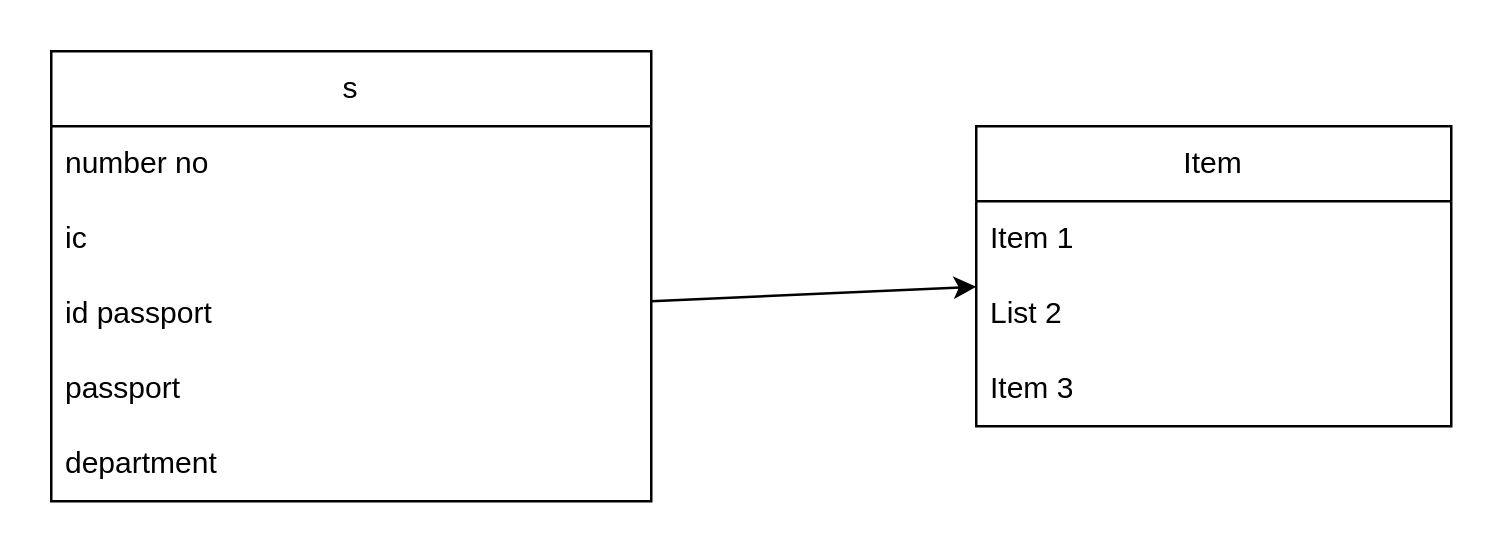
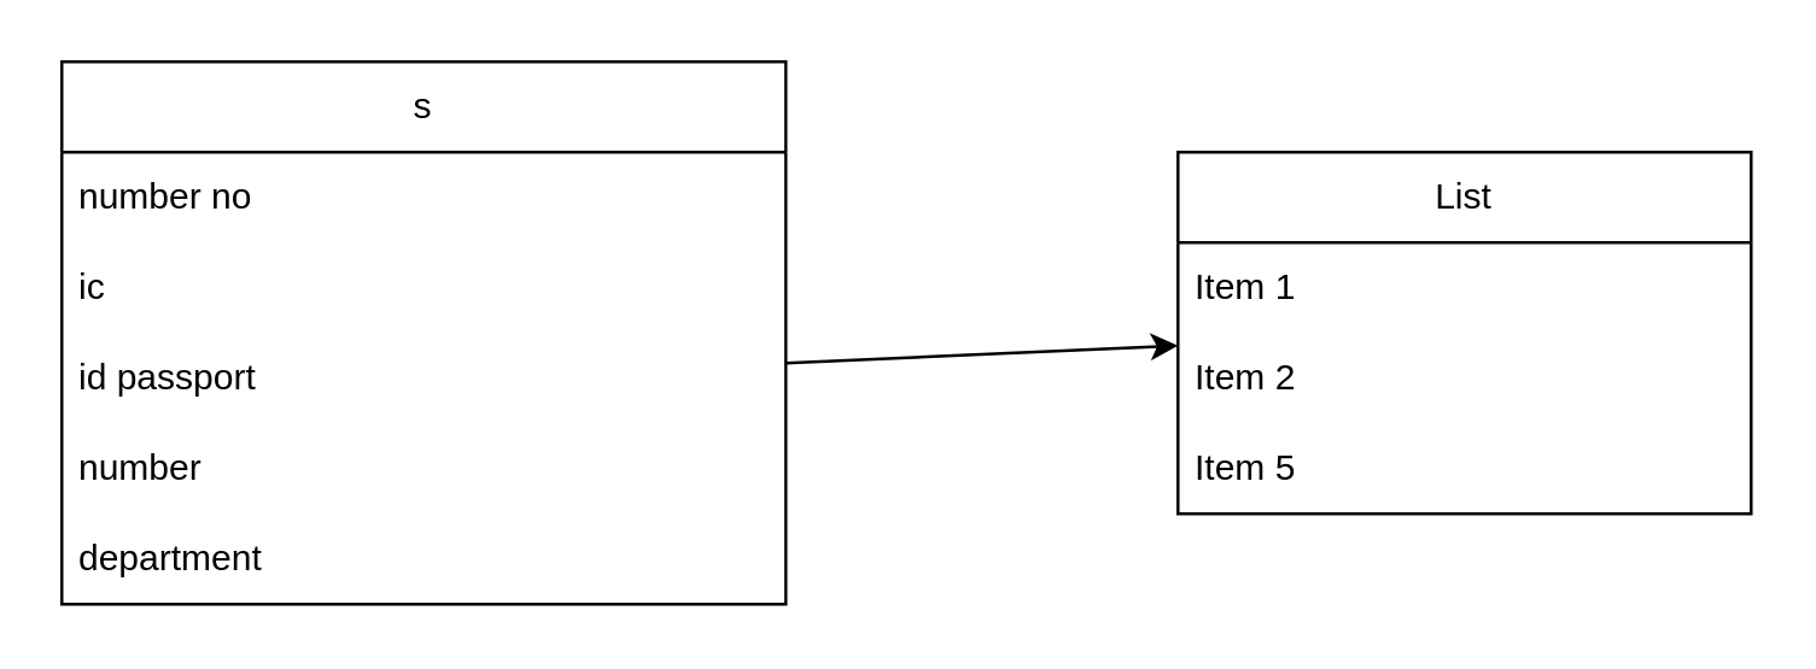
- <mxCell id="9" value="Item" style="swimlane;fontStyle=0;childLayout=stackLayout;horizontal=1;startSize=30;horizontalStack=0;resizeParent=1;resizeParentMax=0;resizeLast=0;collapsible=1;marginBottom=0;whiteSpace=wrap;html=1;" vertex="1" parent="1"><mxGeometry x="390" y="50" width="190" height="120" as="geometry" /></mxCell>
+ <mxCell id="9" value="List" style="swimlane;fontStyle=0;childLayout=stackLayout;horizontal=1;startSize=30;horizontalStack=0;resizeParent=1;resizeParentMax=0;resizeLast=0;collapsible=1;marginBottom=0;whiteSpace=wrap;html=1;" vertex="1" parent="1"><mxGeometry x="390" y="50" width="190" height="120" as="geometry" /></mxCell>
- <mxCell id="11" value="List 2" style="text;strokeColor=none;fillColor=none;align=left;verticalAlign=middle;spacingLeft=4;spacingRight=4;overflow=hidden;points=[[0,0.5],[1,0.5]];portConstraint=eastwest;rotatable=0;whiteSpace=wrap;html=1;" vertex="1" parent="9"><mxGeometry y="60" width="190" height="30" as="geometry" /></mxCell>
+ <mxCell id="11" value="Item 2" style="text;strokeColor=none;fillColor=none;align=left;verticalAlign=middle;spacingLeft=4;spacingRight=4;overflow=hidden;points=[[0,0.5],[1,0.5]];portConstraint=eastwest;rotatable=0;whiteSpace=wrap;html=1;" vertex="1" parent="9"><mxGeometry y="60" width="190" height="30" as="geometry" /></mxCell>
- <mxCell id="6" value="passport" style="text;strokeColor=none;fillColor=none;align=left;verticalAlign=middle;spacingLeft=4;spacingRight=4;overflow=hidden;points=[[0,0.5],[1,0.5]];portConstraint=eastwest;rotatable=0;whiteSpace=wrap;html=1;" vertex="1" parent="2"><mxGeometry y="120" width="240" height="30" as="geometry" /></mxCell>
+ <mxCell id="6" value="number" style="text;strokeColor=none;fillColor=none;align=left;verticalAlign=middle;spacingLeft=4;spacingRight=4;overflow=hidden;points=[[0,0.5],[1,0.5]];portConstraint=eastwest;rotatable=0;whiteSpace=wrap;html=1;" vertex="1" parent="2"><mxGeometry y="120" width="240" height="30" as="geometry" /></mxCell>
- <mxCell id="12" value="Item 3" style="text;strokeColor=none;fillColor=none;align=left;verticalAlign=middle;spacingLeft=4;spacingRight=4;overflow=hidden;points=[[0,0.5],[1,0.5]];portConstraint=eastwest;rotatable=0;whiteSpace=wrap;html=1;" vertex="1" parent="9"><mxGeometry y="90" width="190" height="30" as="geometry" /></mxCell>
+ <mxCell id="12" value="Item 5" style="text;strokeColor=none;fillColor=none;align=left;verticalAlign=middle;spacingLeft=4;spacingRight=4;overflow=hidden;points=[[0,0.5],[1,0.5]];portConstraint=eastwest;rotatable=0;whiteSpace=wrap;html=1;" vertex="1" parent="9"><mxGeometry y="90" width="190" height="30" as="geometry" /></mxCell>
